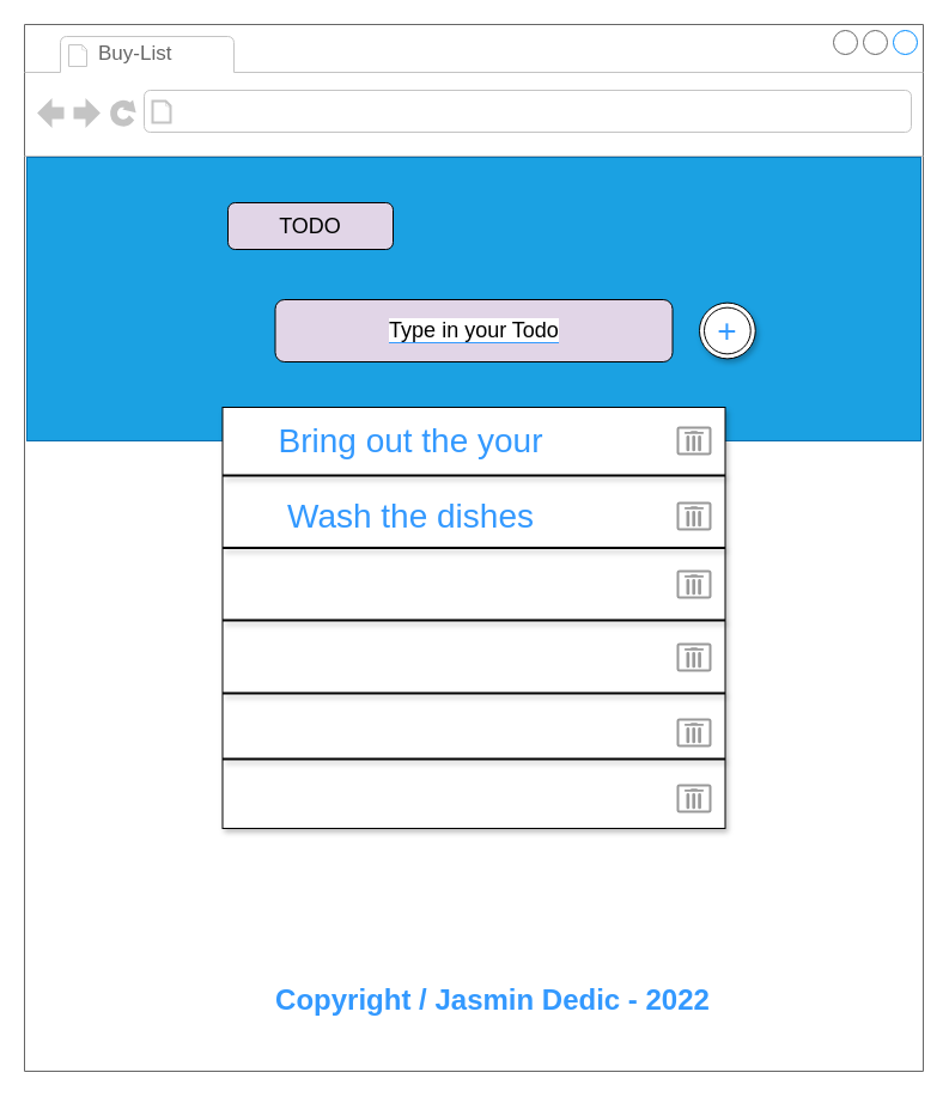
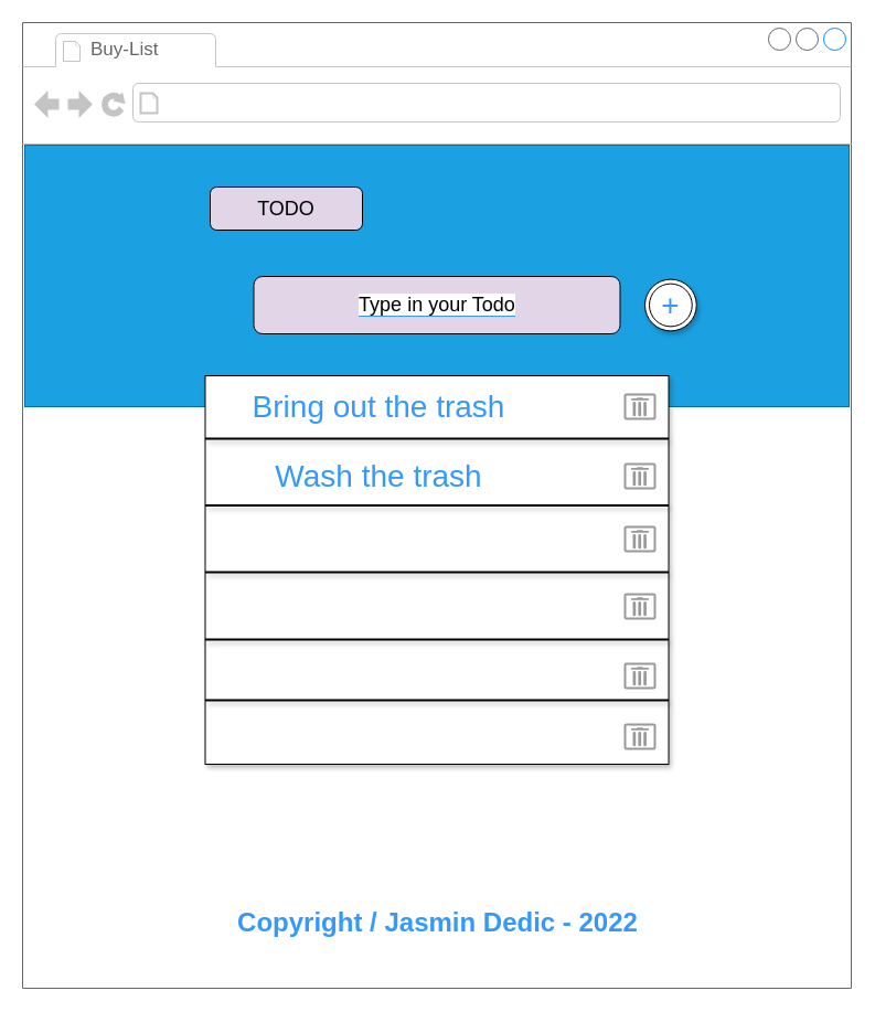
- <mxCell id="21" value="Bring out the your" style="text;html=1;strokeColor=none;fillColor=none;align=center;verticalAlign=middle;whiteSpace=wrap;rounded=0;shadow=1;labelBackgroundColor=#FFFFFF;fontSize=28;fontColor=#3399FF;" vertex="1" parent="2"><mxGeometry x="191" y="333" width="264" height="30" as="geometry" /></mxCell>
+ <mxCell id="21" value="Bring out the trash" style="text;html=1;strokeColor=none;fillColor=none;align=center;verticalAlign=middle;whiteSpace=wrap;rounded=0;shadow=1;labelBackgroundColor=#FFFFFF;fontSize=28;fontColor=#3399FF;" vertex="1" parent="2"><mxGeometry x="191" y="333" width="264" height="30" as="geometry" /></mxCell>
- <mxCell id="22" value="Wash the dishes" style="text;html=1;strokeColor=none;fillColor=none;align=center;verticalAlign=middle;whiteSpace=wrap;rounded=0;shadow=1;labelBackgroundColor=#FFFFFF;fontSize=28;fontColor=#3399FF;" vertex="1" parent="2"><mxGeometry x="191" y="396" width="264" height="30" as="geometry" /></mxCell>
+ <mxCell id="22" value="Wash the trash" style="text;html=1;strokeColor=none;fillColor=none;align=center;verticalAlign=middle;whiteSpace=wrap;rounded=0;shadow=1;labelBackgroundColor=#FFFFFF;fontSize=28;fontColor=#3399FF;" vertex="1" parent="2"><mxGeometry x="191" y="396" width="264" height="30" as="geometry" /></mxCell>
- <mxCell id="19" value="Copyright / Jasmin Dedic - 2022" style="text;strokeColor=none;fillColor=none;html=1;fontSize=24;fontStyle=1;verticalAlign=middle;align=center;rounded=0;shadow=1;labelBackgroundColor=#FFFFFF;fontColor=#3399FF;" vertex="1" parent="2"><mxGeometry x="191.5" y="796" width="398" height="40" as="geometry" /></mxCell>
+ <mxCell id="19" value="Copyright / Jasmin Dedic - 2022" style="text;strokeColor=none;fillColor=none;html=1;fontSize=24;fontStyle=1;verticalAlign=middle;align=center;rounded=0;shadow=1;labelBackgroundColor=#FFFFFF;fontColor=#3399FF;" vertex="1" parent="2"><mxGeometry x="176.5" y="796" width="398" height="40" as="geometry" /></mxCell>
